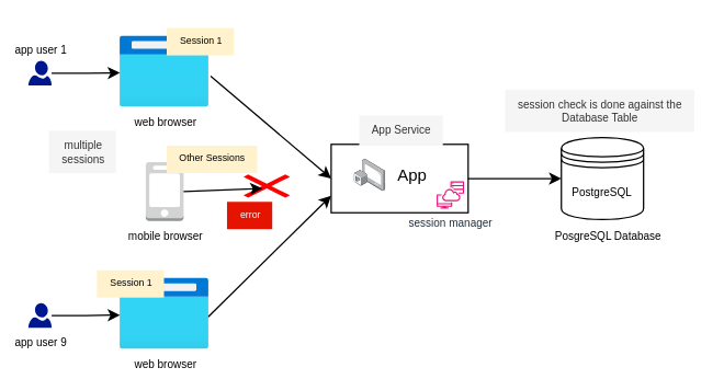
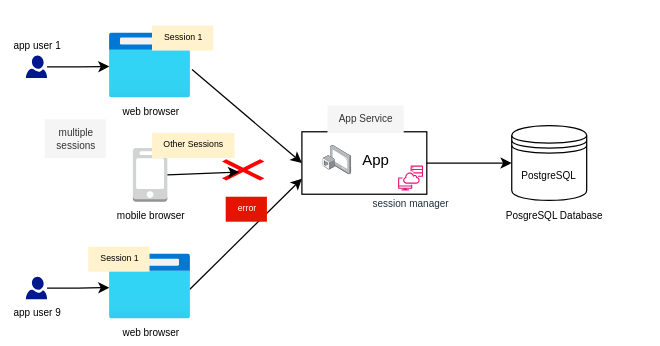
- <mxCell id="22" value="session check is done against the &lt;br&gt;Database Table" style="text;html=1;align=center;verticalAlign=middle;resizable=0;points=[];autosize=1;strokeColor=none;fillColor=#f5f5f5;fontSize=8;fontColor=#333333;" parent="1" vertex="1"><mxGeometry x="368" y="65" width="138" height="31" as="geometry" /></mxCell>
- <mxCell id="21" value="error" style="text;html=1;align=center;verticalAlign=middle;resizable=0;points=[];autosize=1;strokeColor=none;fillColor=#e51400;fontSize=7;fontColor=#ffffff;" parent="1" vertex="1"><mxGeometry x="165" y="147" width="33" height="20" as="geometry" /></mxCell>
+ <mxCell id="21" value="error" style="text;html=1;align=center;verticalAlign=middle;resizable=0;points=[];autosize=1;strokeColor=none;fillColor=#e51400;fontSize=7;fontColor=#ffffff;" parent="1" vertex="1"><mxGeometry x="180" y="157" width="33" height="20" as="geometry" /></mxCell>
